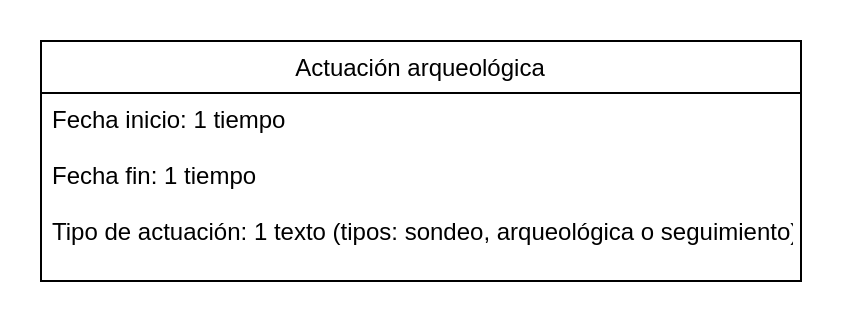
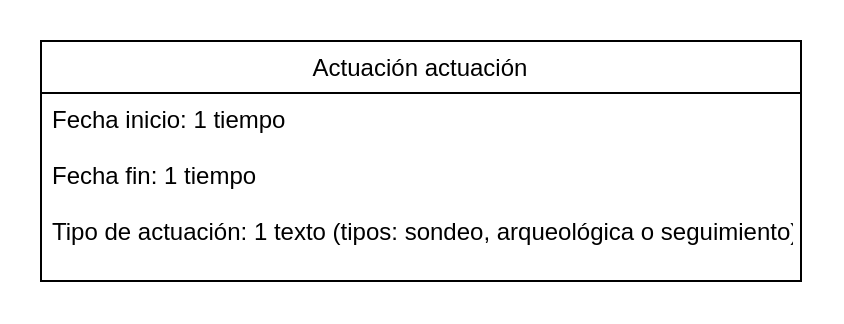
- <mxCell id="2" value="Actuación arqueológica" style="swimlane;fontStyle=0;childLayout=stackLayout;horizontal=1;startSize=26;fillColor=none;horizontalStack=0;resizeParent=1;resizeParentMax=0;resizeLast=0;collapsible=1;marginBottom=0;" vertex="1" parent="1"><mxGeometry x="20" y="20" width="380" height="120" as="geometry" /></mxCell>
+ <mxCell id="2" value="Actuación actuación" style="swimlane;fontStyle=0;childLayout=stackLayout;horizontal=1;startSize=26;fillColor=none;horizontalStack=0;resizeParent=1;resizeParentMax=0;resizeLast=0;collapsible=1;marginBottom=0;" vertex="1" parent="1"><mxGeometry x="20" y="20" width="380" height="120" as="geometry" /></mxCell>
